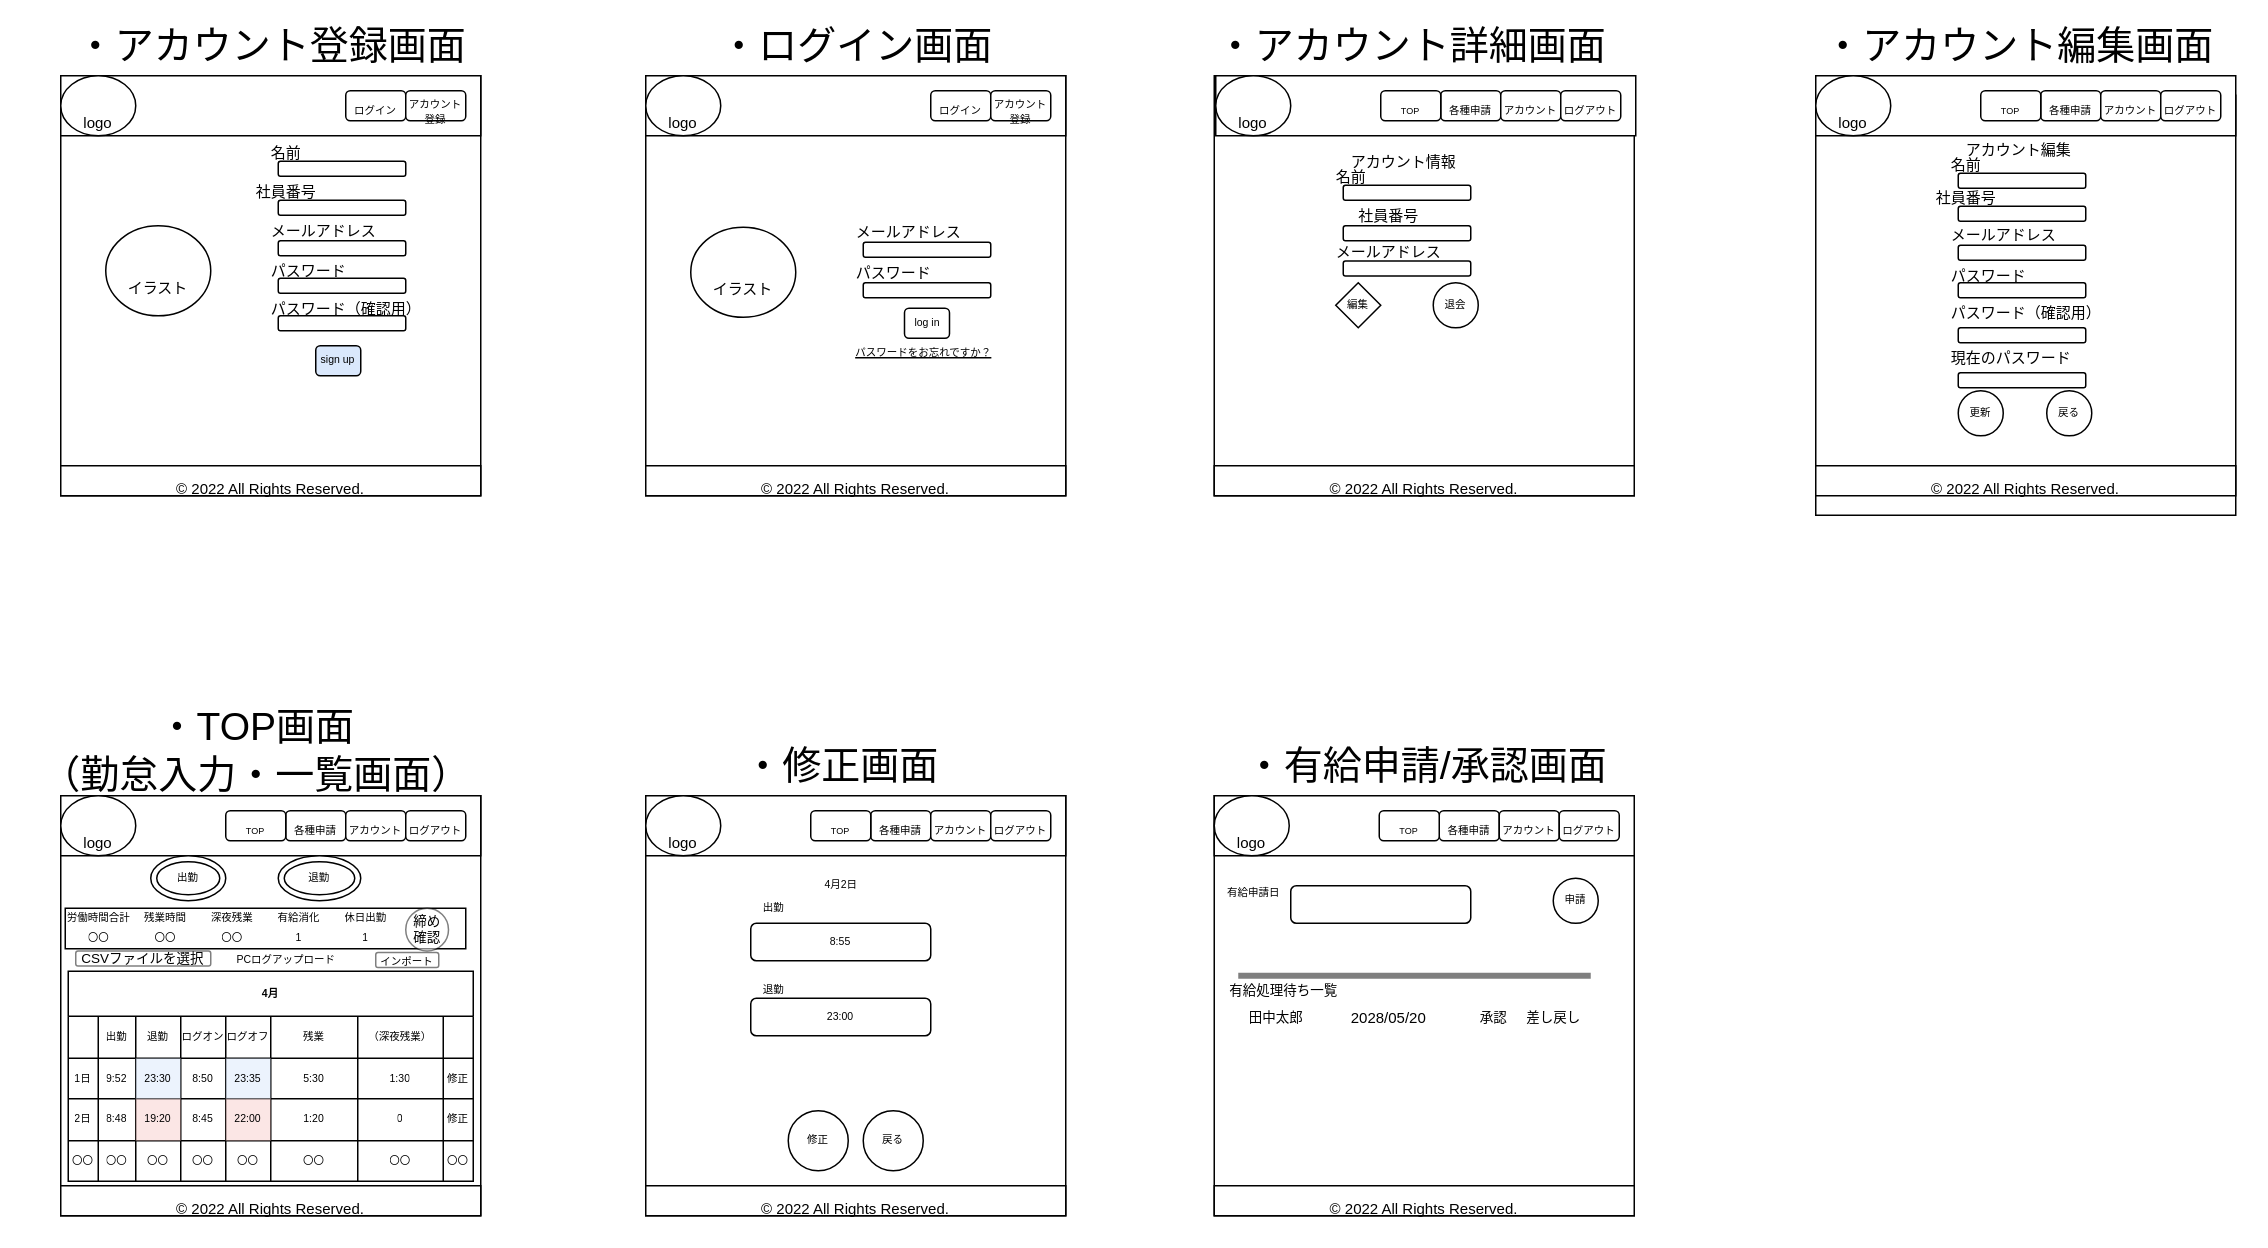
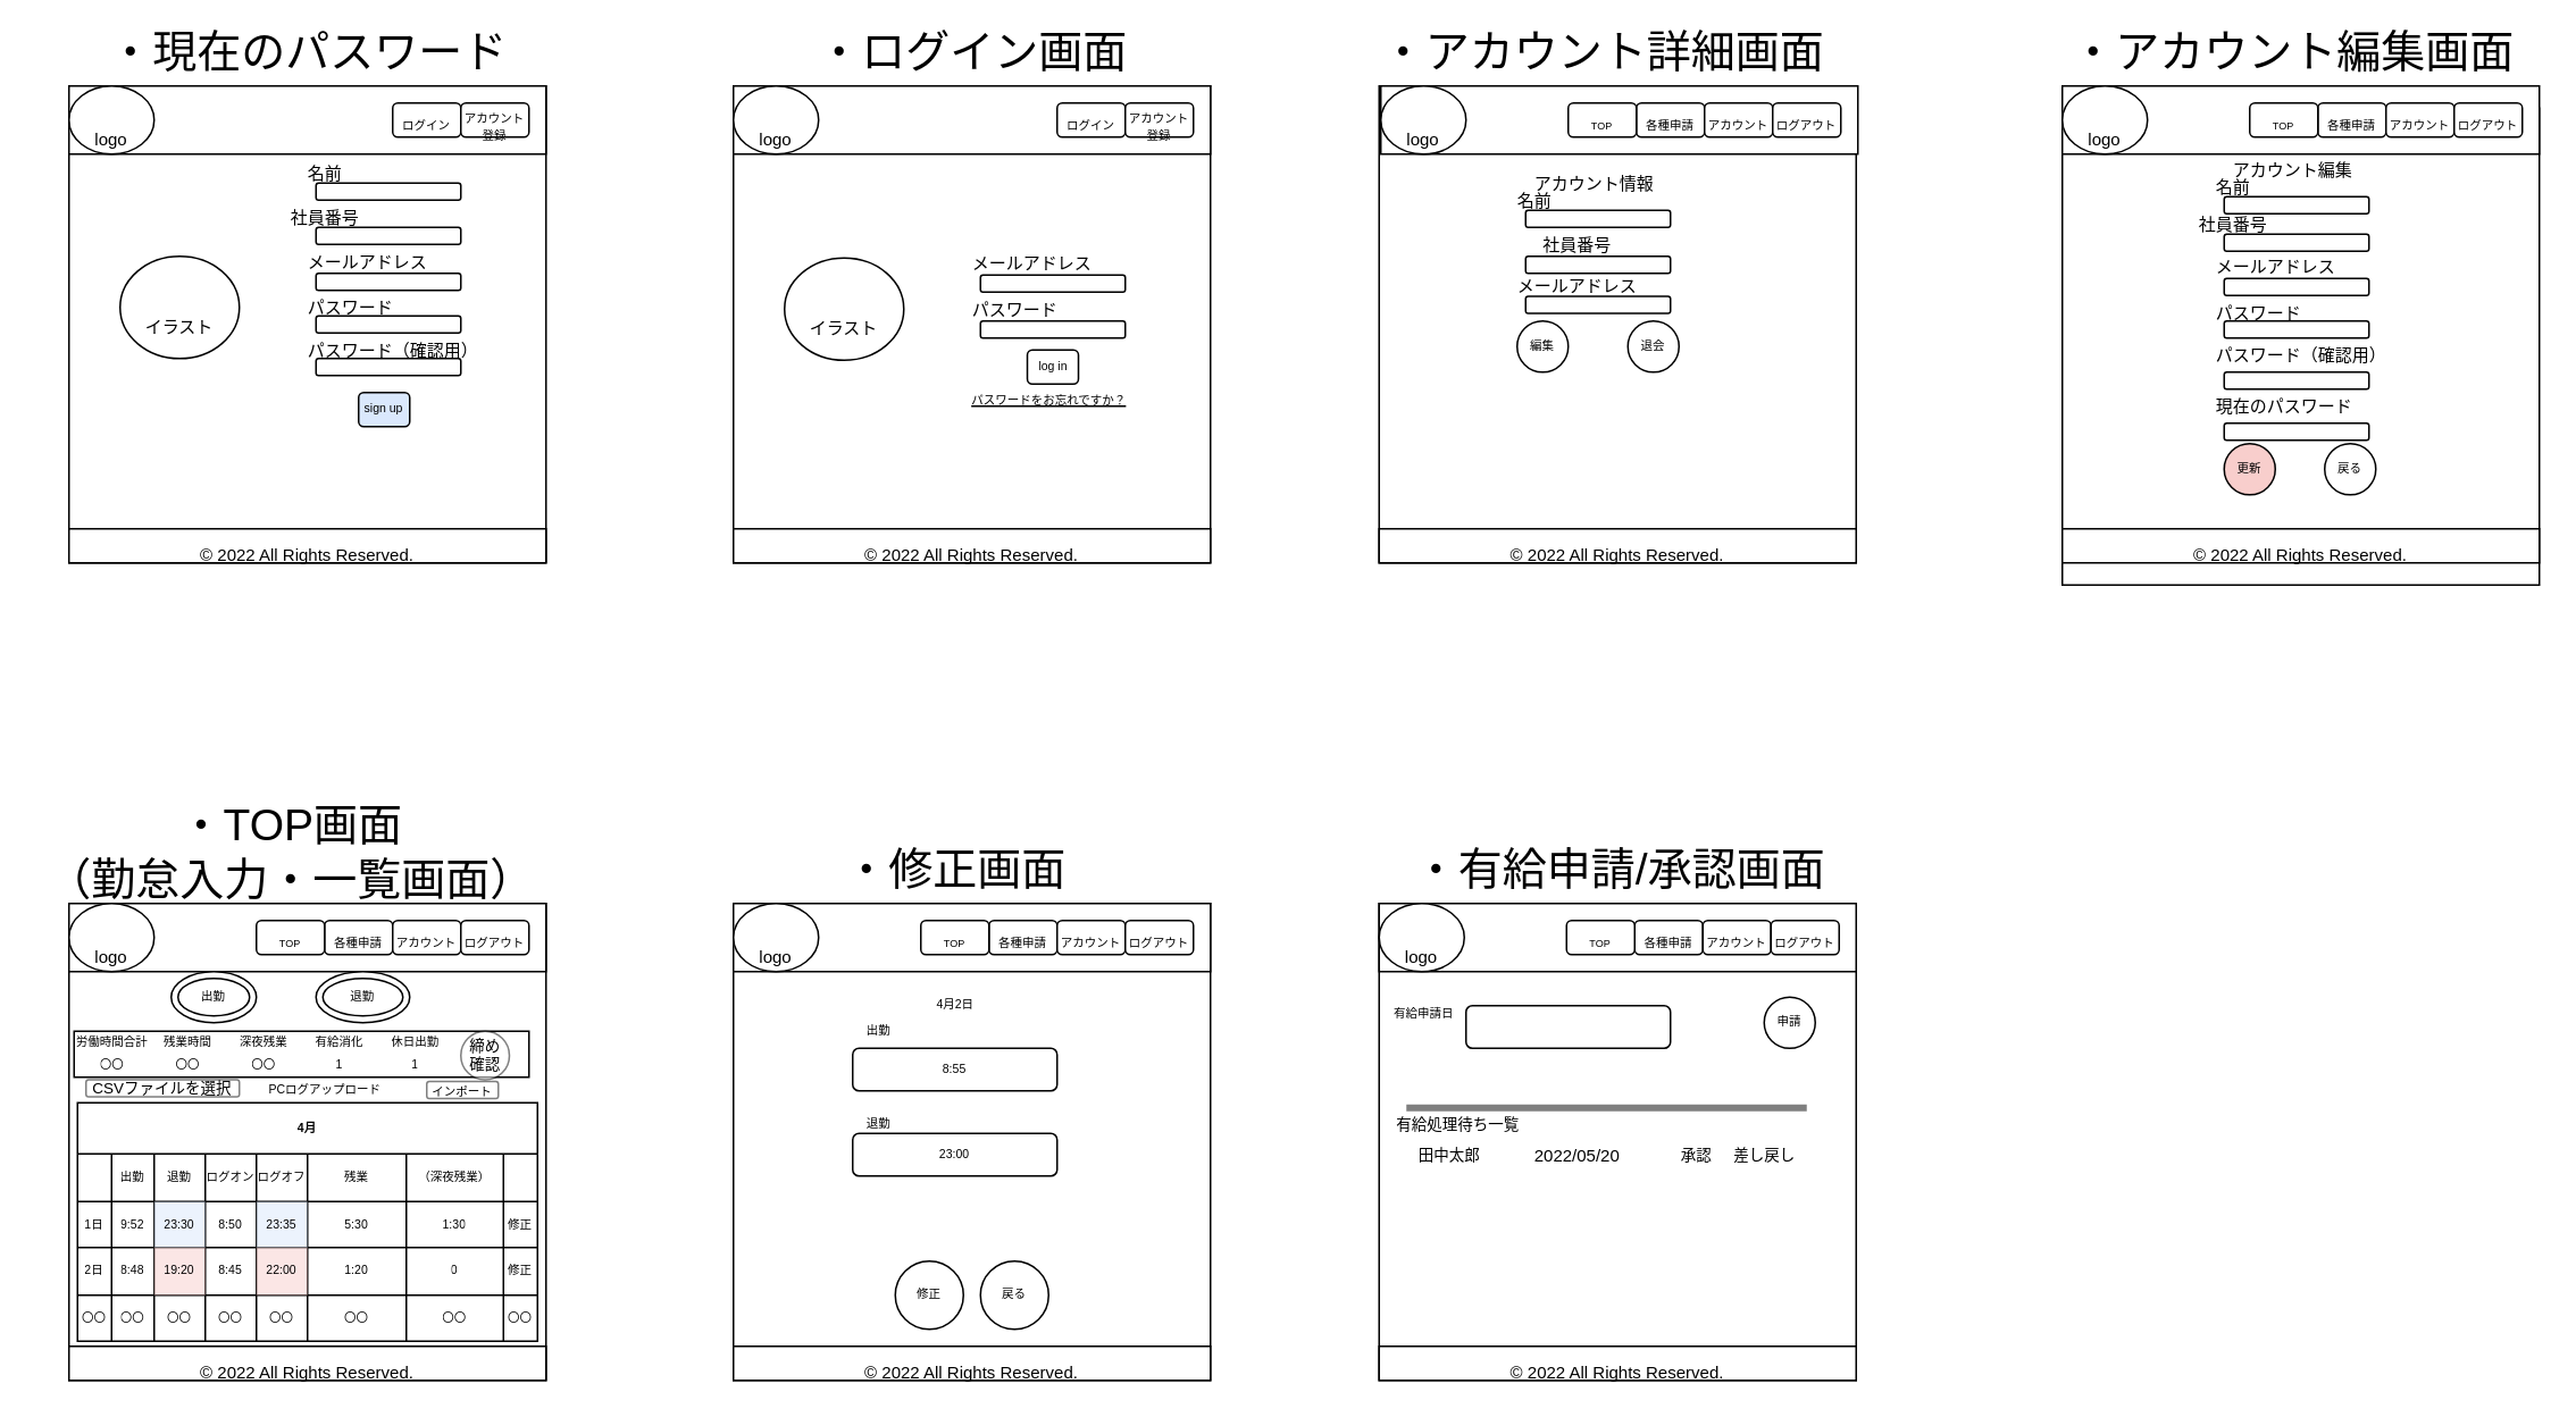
- <mxCell id="29" value="&lt;font style=&quot;font-size: 26px&quot;&gt;・アカウント登録画面&lt;/font&gt;" style="text;html=1;resizable=0;autosize=1;align=center;verticalAlign=middle;points=[];fillColor=none;strokeColor=none;rounded=0;" parent="1" vertex="1"><mxGeometry x="40" y="20" width="280" height="20" as="geometry" /></mxCell>
+ <mxCell id="29" value="&lt;font style=&quot;font-size: 26px&quot;&gt;・現在のパスワード&lt;/font&gt;" style="text;html=1;resizable=0;autosize=1;align=center;verticalAlign=middle;points=[];fillColor=none;strokeColor=none;rounded=0;" parent="1" vertex="1"><mxGeometry x="40" y="20" width="280" height="20" as="geometry" /></mxCell>
- <mxCell id="53" value="編集" style="rhombus;whiteSpace=wrap;html=1;aspect=fixed;fontSize=7;" parent="1" vertex="1"><mxGeometry x="890" y="188" width="30" height="30" as="geometry" /></mxCell>
+ <mxCell id="53" value="編集" style="ellipse;whiteSpace=wrap;html=1;aspect=fixed;fontSize=7;" parent="1" vertex="1"><mxGeometry x="890" y="188" width="30" height="30" as="geometry" /></mxCell>
- <mxCell id="60" value="更新" style="ellipse;whiteSpace=wrap;html=1;aspect=fixed;fontSize=7;" parent="1" vertex="1"><mxGeometry x="1305" y="260" width="30" height="30" as="geometry" /></mxCell>
+ <mxCell id="60" value="更新" style="ellipse;whiteSpace=wrap;html=1;aspect=fixed;fontSize=7;fillColor=#f8cecc;" parent="1" vertex="1"><mxGeometry x="1305" y="260" width="30" height="30" as="geometry" /></mxCell>
- <mxCell id="175" value="&lt;font size=&quot;1&quot;&gt;2028/05/20&lt;/font&gt;" style="text;html=1;resizable=0;autosize=1;align=center;verticalAlign=middle;points=[];fillColor=none;strokeColor=none;rounded=0;fontSize=7;opacity=50;" vertex="1" parent="1"><mxGeometry x="890" y="672.5" width="70" height="10" as="geometry" /></mxCell>
+ <mxCell id="175" value="&lt;font size=&quot;1&quot;&gt;2022/05/20&lt;/font&gt;" style="text;html=1;resizable=0;autosize=1;align=center;verticalAlign=middle;points=[];fillColor=none;strokeColor=none;rounded=0;fontSize=7;opacity=50;" vertex="1" parent="1"><mxGeometry x="890" y="672.5" width="70" height="10" as="geometry" /></mxCell>
